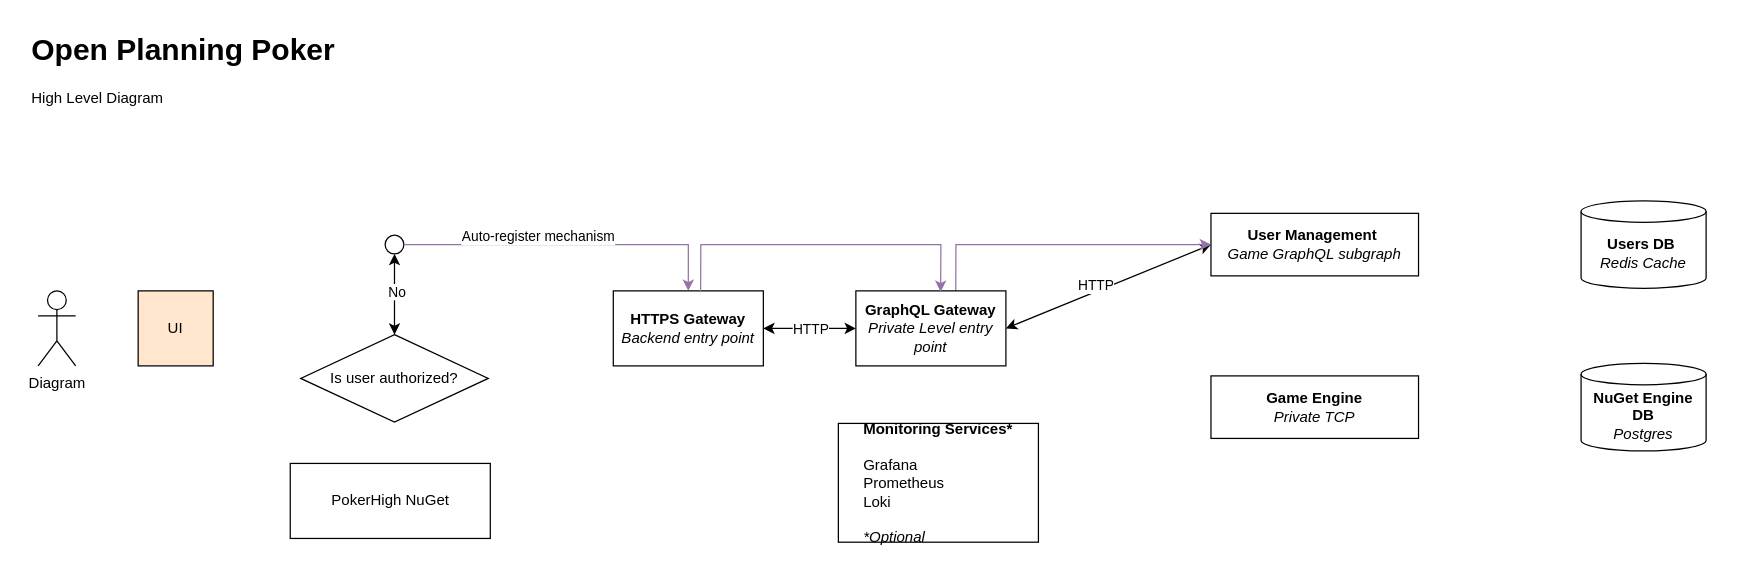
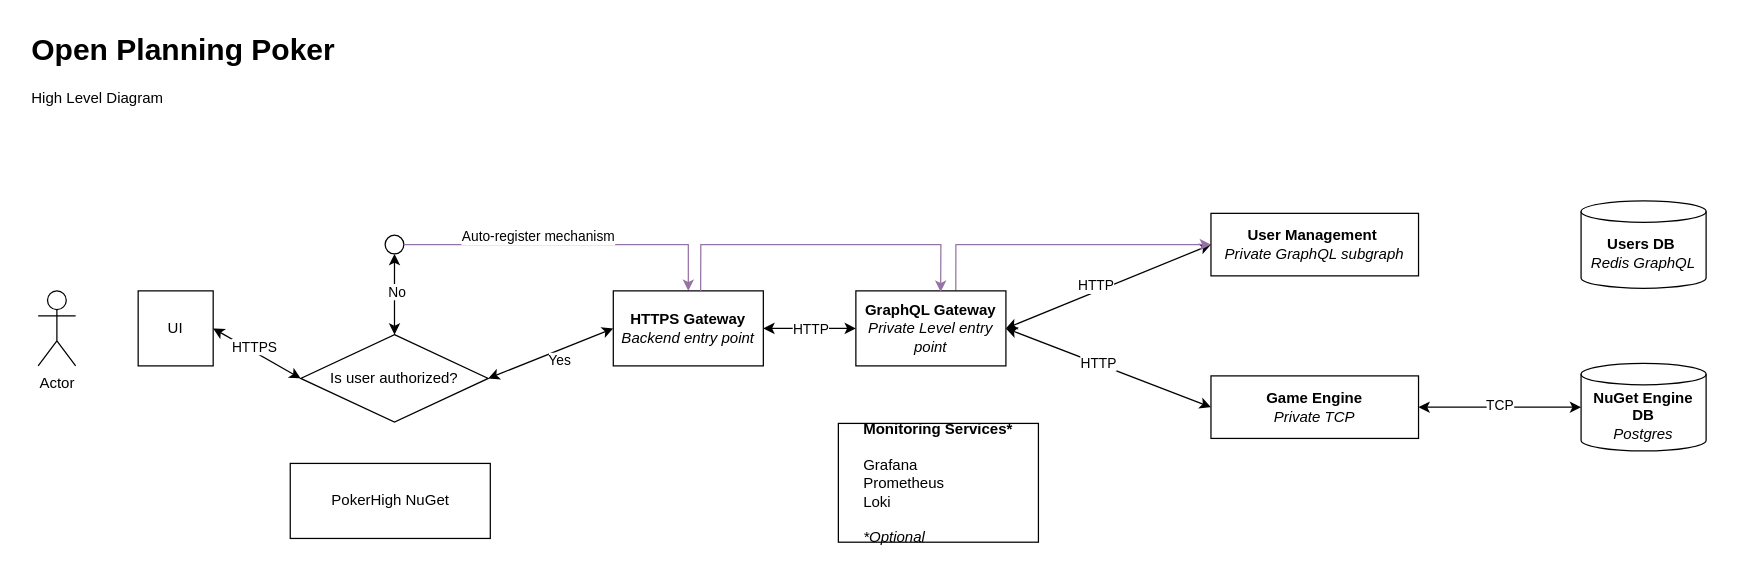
- <mxCell id="31" value="&lt;b&gt;User Management&amp;nbsp;&lt;br&gt;&lt;/b&gt;&lt;i style=&quot;border-color: var(--border-color);&quot;&gt;Game GraphQL subgraph&lt;/i&gt;" style="rounded=0;whiteSpace=wrap;html=1;" vertex="1" parent="30"><mxGeometry width="166" height="50" as="geometry" /></mxCell>
+ <mxCell id="31" value="&lt;b&gt;User Management&amp;nbsp;&lt;br&gt;&lt;/b&gt;&lt;i style=&quot;border-color: var(--border-color);&quot;&gt;Private GraphQL subgraph&lt;/i&gt;" style="rounded=0;whiteSpace=wrap;html=1;" vertex="1" parent="30"><mxGeometry width="166" height="50" as="geometry" /></mxCell>
- <mxCell id="22" value="&lt;b&gt;Users DB&amp;nbsp;&lt;br&gt;&lt;/b&gt;&lt;i&gt;Redis Cache&lt;/i&gt;" style="shape=cylinder3;whiteSpace=wrap;html=1;boundedLbl=1;backgroundOutline=1;size=8.582;" vertex="1" parent="21"><mxGeometry width="100" height="70" as="geometry" /></mxCell>
+ <mxCell id="22" value="&lt;b&gt;Users DB&amp;nbsp;&lt;br&gt;&lt;/b&gt;&lt;i&gt;Redis GraphQL&lt;/i&gt;" style="shape=cylinder3;whiteSpace=wrap;html=1;boundedLbl=1;backgroundOutline=1;size=8.582;" vertex="1" parent="21"><mxGeometry width="100" height="70" as="geometry" /></mxCell>
- <mxCell id="37" value="UI" style="rounded=0;whiteSpace=wrap;html=1;fillColor=#ffe6cc;" vertex="1" parent="36"><mxGeometry width="60" height="60" as="geometry" /></mxCell>
+ <mxCell id="37" value="UI" style="rounded=0;whiteSpace=wrap;html=1;" vertex="1" parent="36"><mxGeometry width="60" height="60" as="geometry" /></mxCell>
+ <mxCell id="6" value="" style="endArrow=classic;startArrow=classic;html=1;rounded=0;exitX=1;exitY=0.5;exitDx=0;exitDy=0;entryX=0;entryY=0.5;entryDx=0;entryDy=0;" edge="1" parent="1" source="37" target="3"><mxGeometry width="50" height="50" relative="1" as="geometry"><mxPoint x="190" y="262" as="sourcePoint" /><mxPoint x="240" y="212" as="targetPoint" /></mxGeometry></mxCell>
+ <mxCell id="7" value="HTTPS" style="edgeLabel;html=1;align=center;verticalAlign=middle;resizable=0;points=[];" vertex="1" connectable="0" parent="6"><mxGeometry x="-0.241" y="-3" relative="1" as="geometry"><mxPoint x="7" y="-3" as="offset" /></mxGeometry></mxCell>
+ <mxCell id="8" value="" style="endArrow=classic;startArrow=classic;html=1;rounded=0;exitX=1;exitY=0.5;exitDx=0;exitDy=0;entryX=0;entryY=0.5;entryDx=0;entryDy=0;" edge="1" parent="1" source="3" target="44"><mxGeometry width="50" height="50" relative="1" as="geometry"><mxPoint x="300" y="302" as="sourcePoint" /><mxPoint x="520" y="262" as="targetPoint" /></mxGeometry></mxCell>
+ <mxCell id="9" value="Yes" style="edgeLabel;html=1;align=center;verticalAlign=middle;resizable=0;points=[];" vertex="1" connectable="0" parent="8"><mxGeometry x="-0.276" relative="1" as="geometry"><mxPoint x="20" as="offset" /></mxGeometry></mxCell>
+ <mxCell id="12" value="" style="endArrow=classic;startArrow=classic;html=1;rounded=0;entryX=0;entryY=0.5;entryDx=0;entryDy=0;exitX=1;exitY=0.5;exitDx=0;exitDy=0;" edge="1" parent="1" source="34" target="28"><mxGeometry width="50" height="50" relative="1" as="geometry"><mxPoint x="911" y="262" as="sourcePoint" /><mxPoint x="978" y="197" as="targetPoint" /></mxGeometry></mxCell>
+ <mxCell id="13" value="HTTP" style="edgeLabel;html=1;align=center;verticalAlign=middle;resizable=0;points=[];" vertex="1" connectable="0" parent="12"><mxGeometry x="-0.132" relative="1" as="geometry"><mxPoint x="3" as="offset" /></mxGeometry></mxCell>
- <mxCell id="2" value="Diagram" style="shape=umlActor;verticalLabelPosition=bottom;verticalAlign=top;html=1;outlineConnect=0;" vertex="1" parent="1"><mxGeometry x="30" y="232" width="30" height="60" as="geometry" /></mxCell>
+ <mxCell id="2" value="Actor" style="shape=umlActor;verticalLabelPosition=bottom;verticalAlign=top;html=1;outlineConnect=0;" vertex="1" parent="1"><mxGeometry x="30" y="232" width="30" height="60" as="geometry" /></mxCell>
+ <mxCell id="14" value="" style="endArrow=classic;startArrow=classic;html=1;rounded=0;exitX=1;exitY=0.5;exitDx=0;exitDy=0;entryX=0;entryY=0.5;entryDx=0;entryDy=0;entryPerimeter=0;" edge="1" parent="1" source="28" target="25"><mxGeometry width="50" height="50" relative="1" as="geometry"><mxPoint x="1028" y="165" as="sourcePoint" /><mxPoint x="1020" y="190" as="targetPoint" /></mxGeometry></mxCell>
+ <mxCell id="15" value="TCP" style="edgeLabel;html=1;align=center;verticalAlign=middle;resizable=0;points=[];" vertex="1" connectable="0" parent="14"><mxGeometry x="-0.015" y="2" relative="1" as="geometry"><mxPoint as="offset" /></mxGeometry></mxCell>
